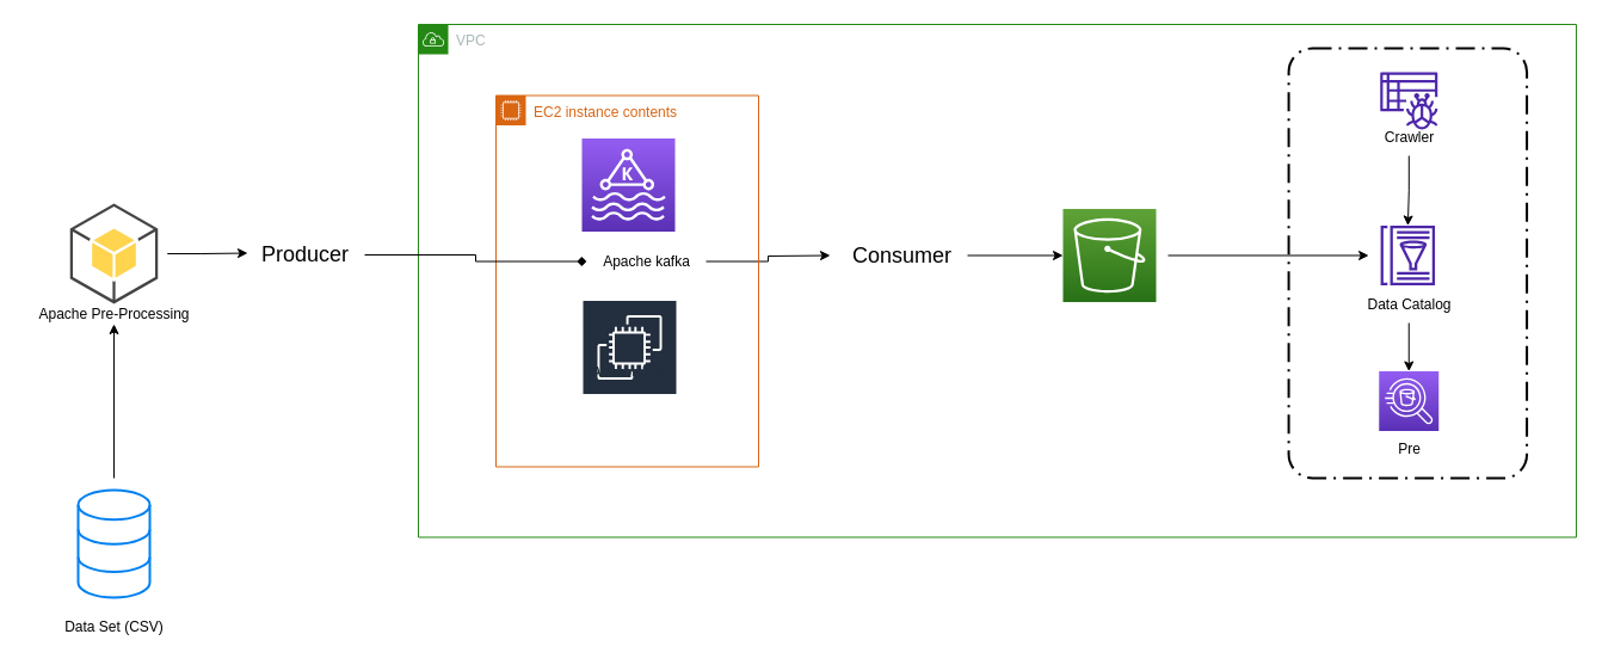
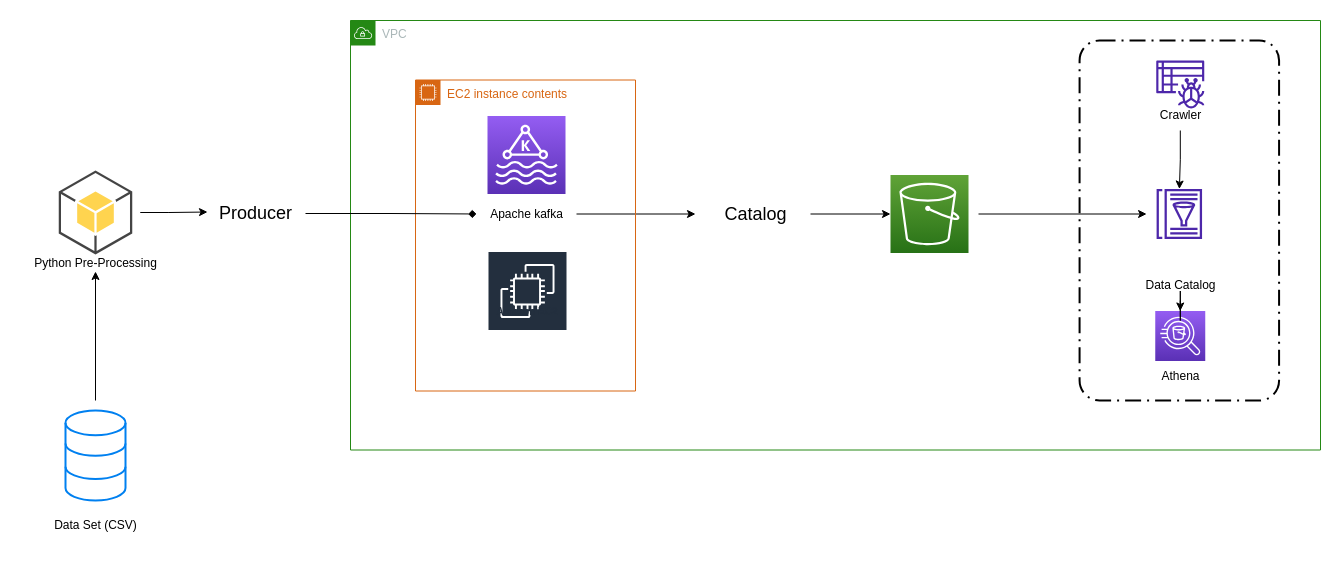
- <mxCell id="11" value="&lt;font style=&quot;font-size: 18px;&quot;&gt;Consumer&lt;/font&gt;" style="text;html=1;align=center;verticalAlign=middle;resizable=0;points=[];autosize=1;strokeColor=none;fillColor=none;" vertex="1" parent="9"><mxGeometry x="350" y="173.5" width="110" height="40" as="geometry" /></mxCell>
+ <mxCell id="11" value="&lt;font style=&quot;font-size: 18px;&quot;&gt;Catalog&lt;/font&gt;" style="text;html=1;align=center;verticalAlign=middle;resizable=0;points=[];autosize=1;strokeColor=none;fillColor=none;" vertex="1" parent="9"><mxGeometry x="350" y="173.5" width="110" height="40" as="geometry" /></mxCell>
- <mxCell id="28" value="Apache kafka" style="text;html=1;align=center;verticalAlign=middle;resizable=0;points=[];autosize=1;strokeColor=none;fillColor=none;container=0;" vertex="1" parent="25"><mxGeometry x="76" y="124" width="100" height="30" as="geometry" /></mxCell>
+ <mxCell id="28" value="Apache kafka" style="text;html=1;align=center;verticalAlign=middle;resizable=0;points=[];autosize=1;strokeColor=none;fillColor=none;container=0;" vertex="1" parent="25"><mxGeometry x="61" y="119" width="100" height="30" as="geometry" /></mxCell>
- <mxCell id="19" value="Data Catalog" style="text;html=1;align=center;verticalAlign=middle;resizable=0;points=[];autosize=1;strokeColor=none;fillColor=none;" vertex="1" parent="14"><mxGeometry x="55.67" y="200" width="90" height="30" as="geometry" /></mxCell>
+ <mxCell id="19" value="Data Catalog" style="text;html=1;align=center;verticalAlign=middle;resizable=0;points=[];autosize=1;strokeColor=none;fillColor=none;" vertex="1" parent="14"><mxGeometry x="55.67" y="230" width="90" height="30" as="geometry" /></mxCell>
- <mxCell id="7" value="Apache Pre-Processing" style="text;html=1;align=center;verticalAlign=middle;resizable=0;points=[];autosize=1;strokeColor=none;fillColor=none;" vertex="1" parent="1"><mxGeometry x="20" y="248" width="150" height="30" as="geometry" /></mxCell>
+ <mxCell id="7" value="Python Pre-Processing" style="text;html=1;align=center;verticalAlign=middle;resizable=0;points=[];autosize=1;strokeColor=none;fillColor=none;" vertex="1" parent="1"><mxGeometry x="20" y="248" width="150" height="30" as="geometry" /></mxCell>
- <mxCell id="22" value="Pre" style="text;html=1;align=center;verticalAlign=middle;resizable=0;points=[];autosize=1;strokeColor=none;fillColor=none;" vertex="1" parent="14"><mxGeometry x="70.67" y="320.5" width="60" height="30" as="geometry" /></mxCell>
+ <mxCell id="22" value="Athena" style="text;html=1;align=center;verticalAlign=middle;resizable=0;points=[];autosize=1;strokeColor=none;fillColor=none;" vertex="1" parent="14"><mxGeometry x="70.67" y="320.5" width="60" height="30" as="geometry" /></mxCell>
